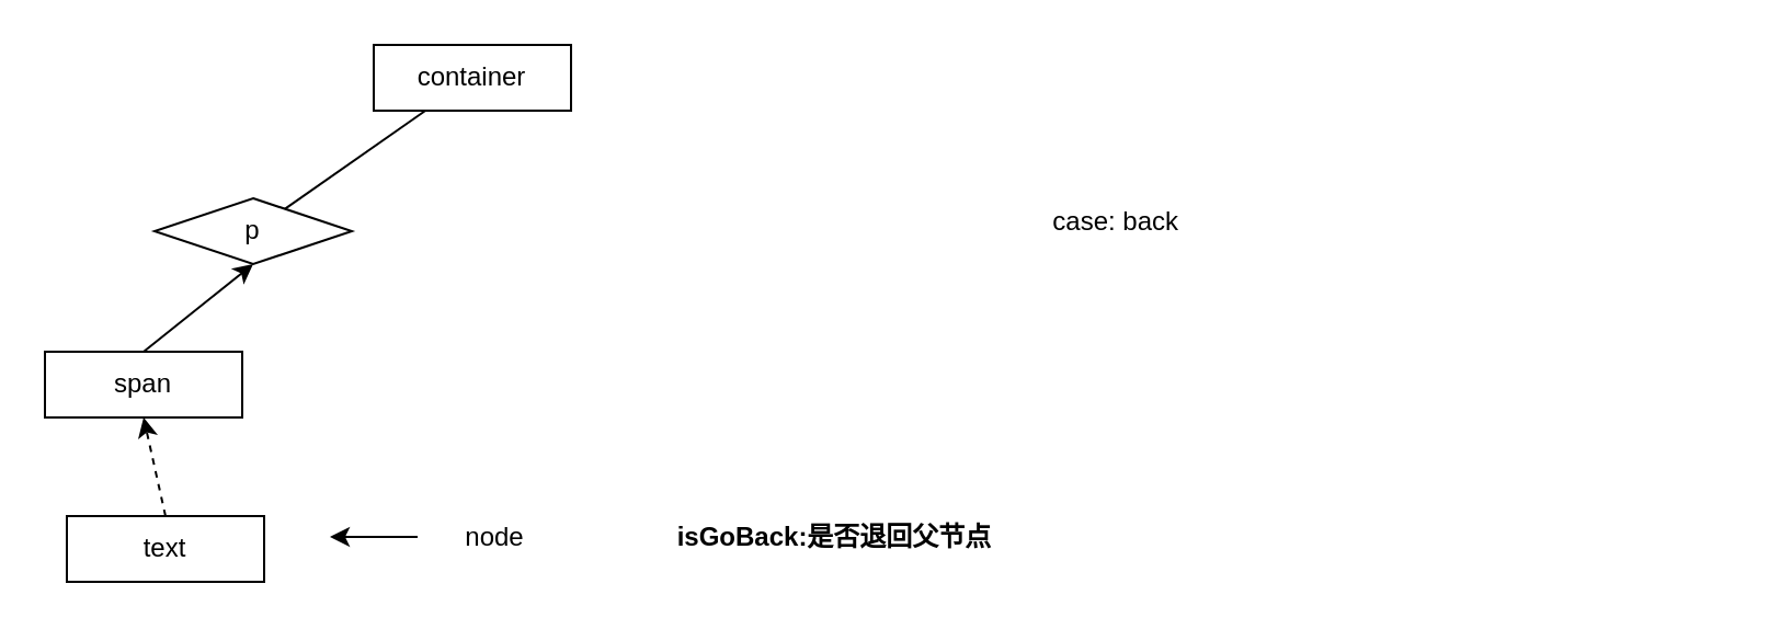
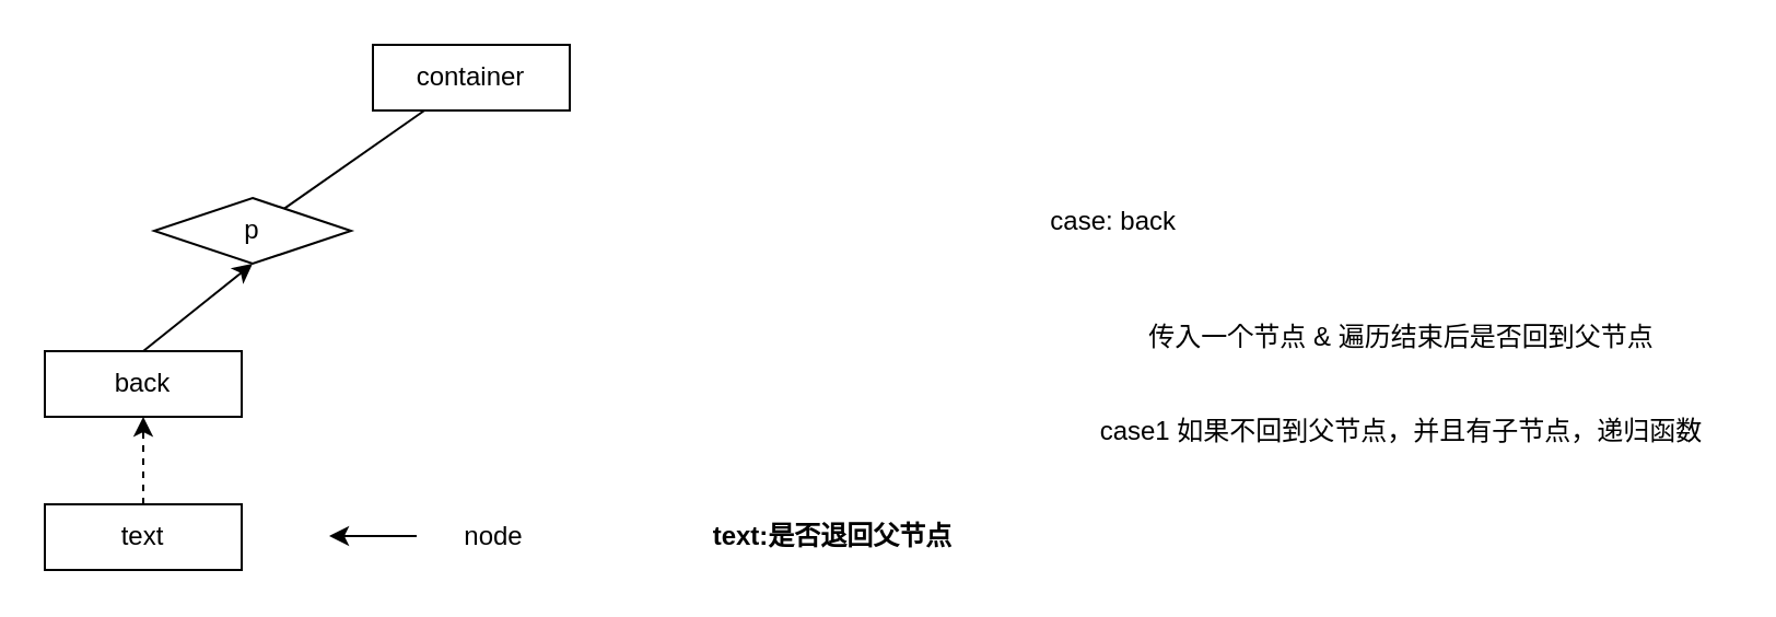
- <mxCell id="6" value="span" style="rounded=0;whiteSpace=wrap;html=1;fillColor=none;" vertex="1" parent="1"><mxGeometry x="20" y="160" width="90" height="30" as="geometry" /></mxCell>
+ <mxCell id="6" value="back" style="rounded=0;whiteSpace=wrap;html=1;fillColor=none;" vertex="1" parent="1"><mxGeometry x="20" y="160" width="90" height="30" as="geometry" /></mxCell>
+ <mxCell id="13" value="传入一个节点 &amp;amp; 遍历结束后是否回到父节点&lt;br&gt;&lt;br&gt;&lt;br&gt;case1 如果不回到父节点，并且有子节点，递归函数" style="text;html=1;align=center;verticalAlign=middle;resizable=0;points=[];autosize=1;strokeColor=none;fillColor=none;" vertex="1" parent="1"><mxGeometry x="490" y="140" width="300" height="70" as="geometry" /></mxCell>
- <mxCell id="2" value="isGoBack:是否退回父节点" style="text;html=1;align=center;verticalAlign=middle;resizable=0;points=[];autosize=1;strokeColor=none;fillColor=none;fontStyle=1" vertex="1" parent="1"><mxGeometry x="295" y="230" width="170" height="30" as="geometry" /></mxCell>
+ <mxCell id="2" value="text:是否退回父节点" style="text;html=1;align=center;verticalAlign=middle;resizable=0;points=[];autosize=1;strokeColor=none;fillColor=none;fontStyle=1" vertex="1" parent="1"><mxGeometry x="295" y="230" width="170" height="30" as="geometry" /></mxCell>
- <mxCell id="4" value="text" style="rounded=0;whiteSpace=wrap;html=1;fillColor=none;" vertex="1" parent="1"><mxGeometry x="30" y="235" width="90" height="30" as="geometry" /></mxCell>
+ <mxCell id="4" value="text" style="rounded=0;whiteSpace=wrap;html=1;fillColor=none;" vertex="1" parent="1"><mxGeometry x="20" y="230" width="90" height="30" as="geometry" /></mxCell>
